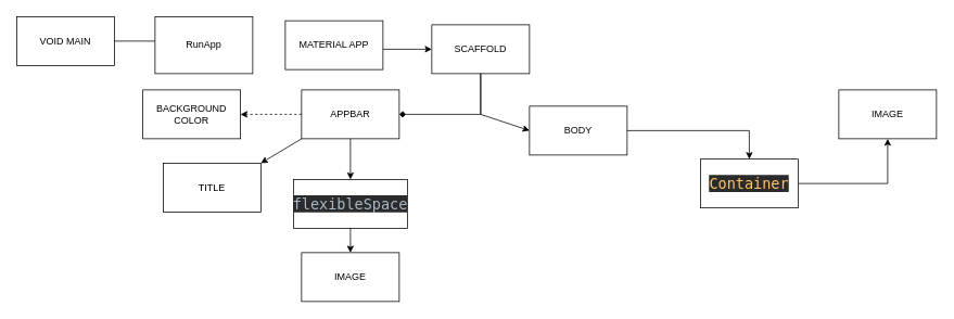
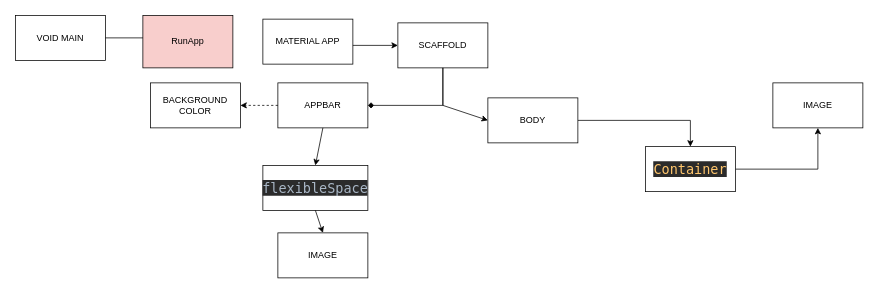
- <mxCell id="3" value="RunApp" style="whiteSpace=wrap;html=1;" vertex="1" parent="1"><mxGeometry x="190" y="20" width="120" height="70" as="geometry" /></mxCell>
+ <mxCell id="3" value="RunApp" style="whiteSpace=wrap;html=1;fillColor=#f8cecc;" vertex="1" parent="1"><mxGeometry x="190" y="20" width="120" height="70" as="geometry" /></mxCell>
- <mxCell id="15" value="BACKGROUND COLOR" style="rounded=0;whiteSpace=wrap;html=1;" vertex="1" parent="1"><mxGeometry x="175" y="110" width="120" height="60" as="geometry" /></mxCell>
+ <mxCell id="15" value="BACKGROUND COLOR" style="rounded=0;whiteSpace=wrap;html=1;" vertex="1" parent="1"><mxGeometry x="200" y="110" width="120" height="60" as="geometry" /></mxCell>
- <mxCell id="23" value="" style="endArrow=classic;html=1;rounded=0;exitX=0;exitY=1;exitDx=0;exitDy=0;entryX=1;entryY=0;entryDx=0;entryDy=0;" edge="1" parent="1" source="11" target="14"><mxGeometry width="50" height="50" relative="1" as="geometry"><mxPoint x="860" y="310" as="sourcePoint" /><mxPoint x="910" y="260" as="targetPoint" /></mxGeometry></mxCell>
- <mxCell id="14" value="TITLE" style="rounded=0;whiteSpace=wrap;html=1;" vertex="1" parent="1"><mxGeometry x="200" y="200" width="120" height="60" as="geometry" /></mxCell>
- <mxCell id="12" value="&lt;pre style=&quot;background-color: #2b2b2b ; color: #a9b7c6 ; font-family: &amp;#34;jetbrains mono&amp;#34; , monospace ; font-size: 13.5pt&quot;&gt;flexibleSpace&lt;/pre&gt;" style="rounded=0;whiteSpace=wrap;html=1;" vertex="1" parent="1"><mxGeometry x="360" y="220" width="140" height="60" as="geometry" /></mxCell>
+ <mxCell id="12" value="&lt;pre style=&quot;background-color: #2b2b2b ; color: #a9b7c6 ; font-family: &amp;#34;jetbrains mono&amp;#34; , monospace ; font-size: 13.5pt&quot;&gt;flexibleSpace&lt;/pre&gt;" style="rounded=0;whiteSpace=wrap;html=1;" vertex="1" parent="1"><mxGeometry x="350" y="220" width="140" height="60" as="geometry" /></mxCell>
